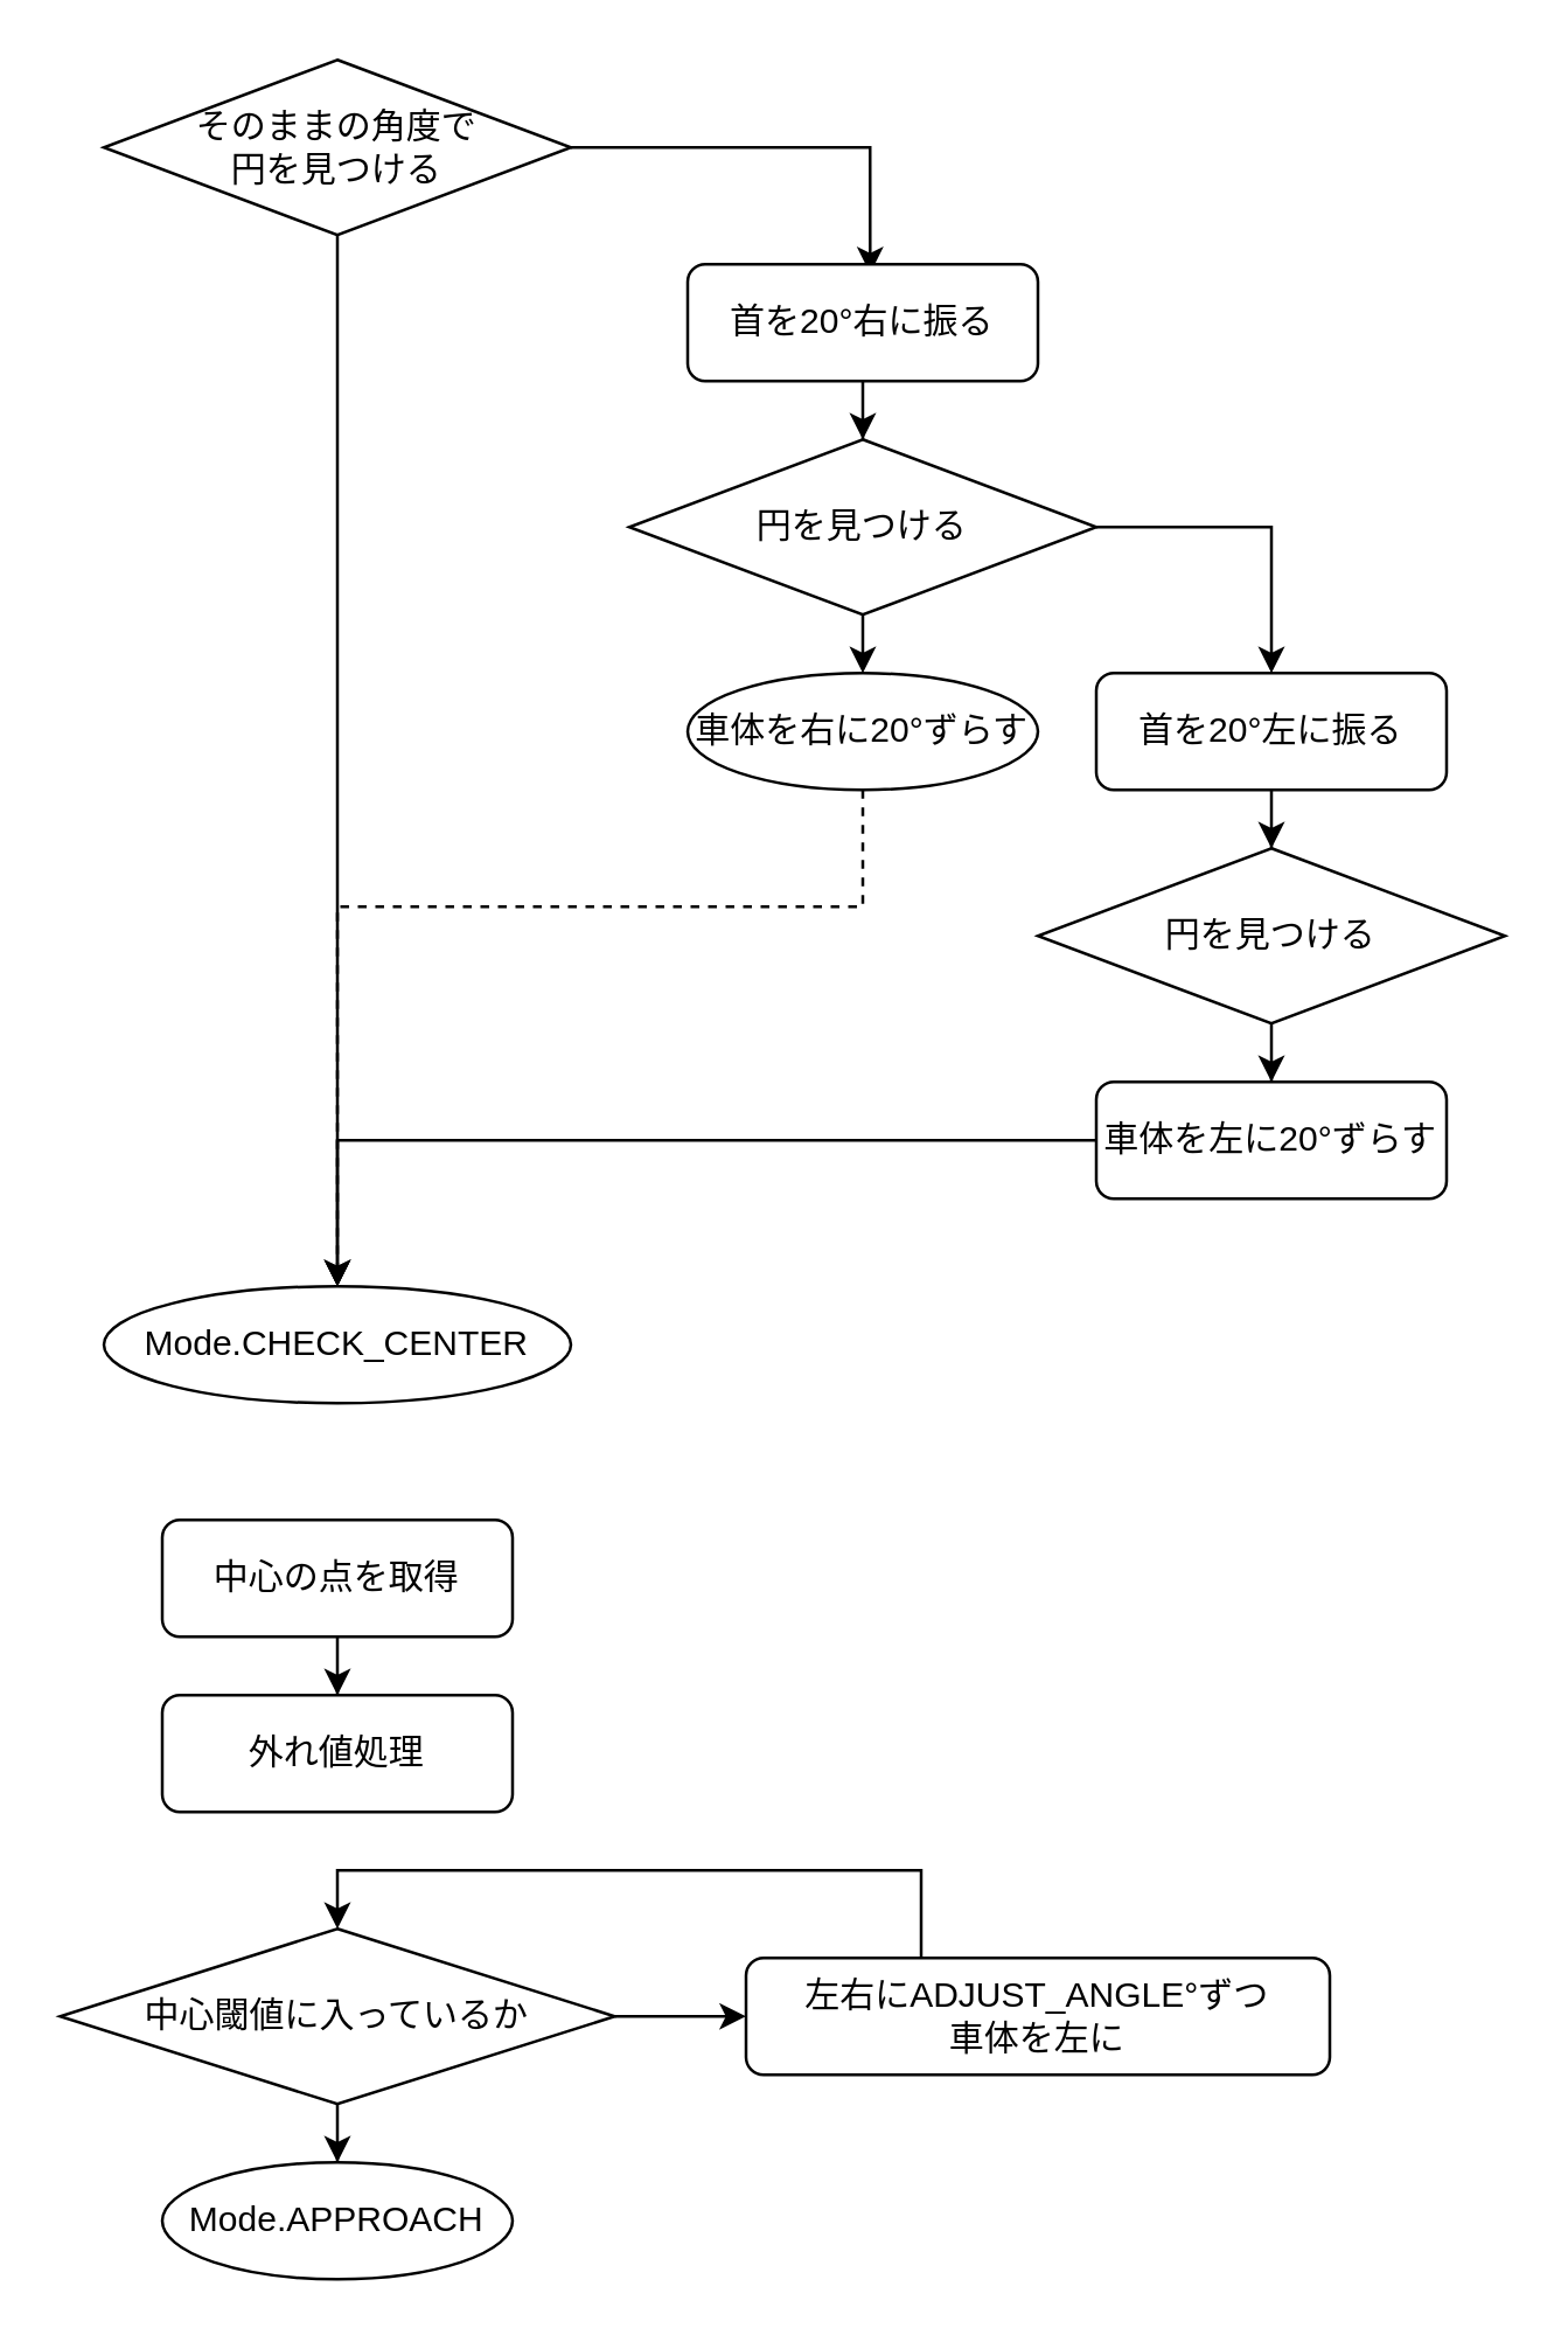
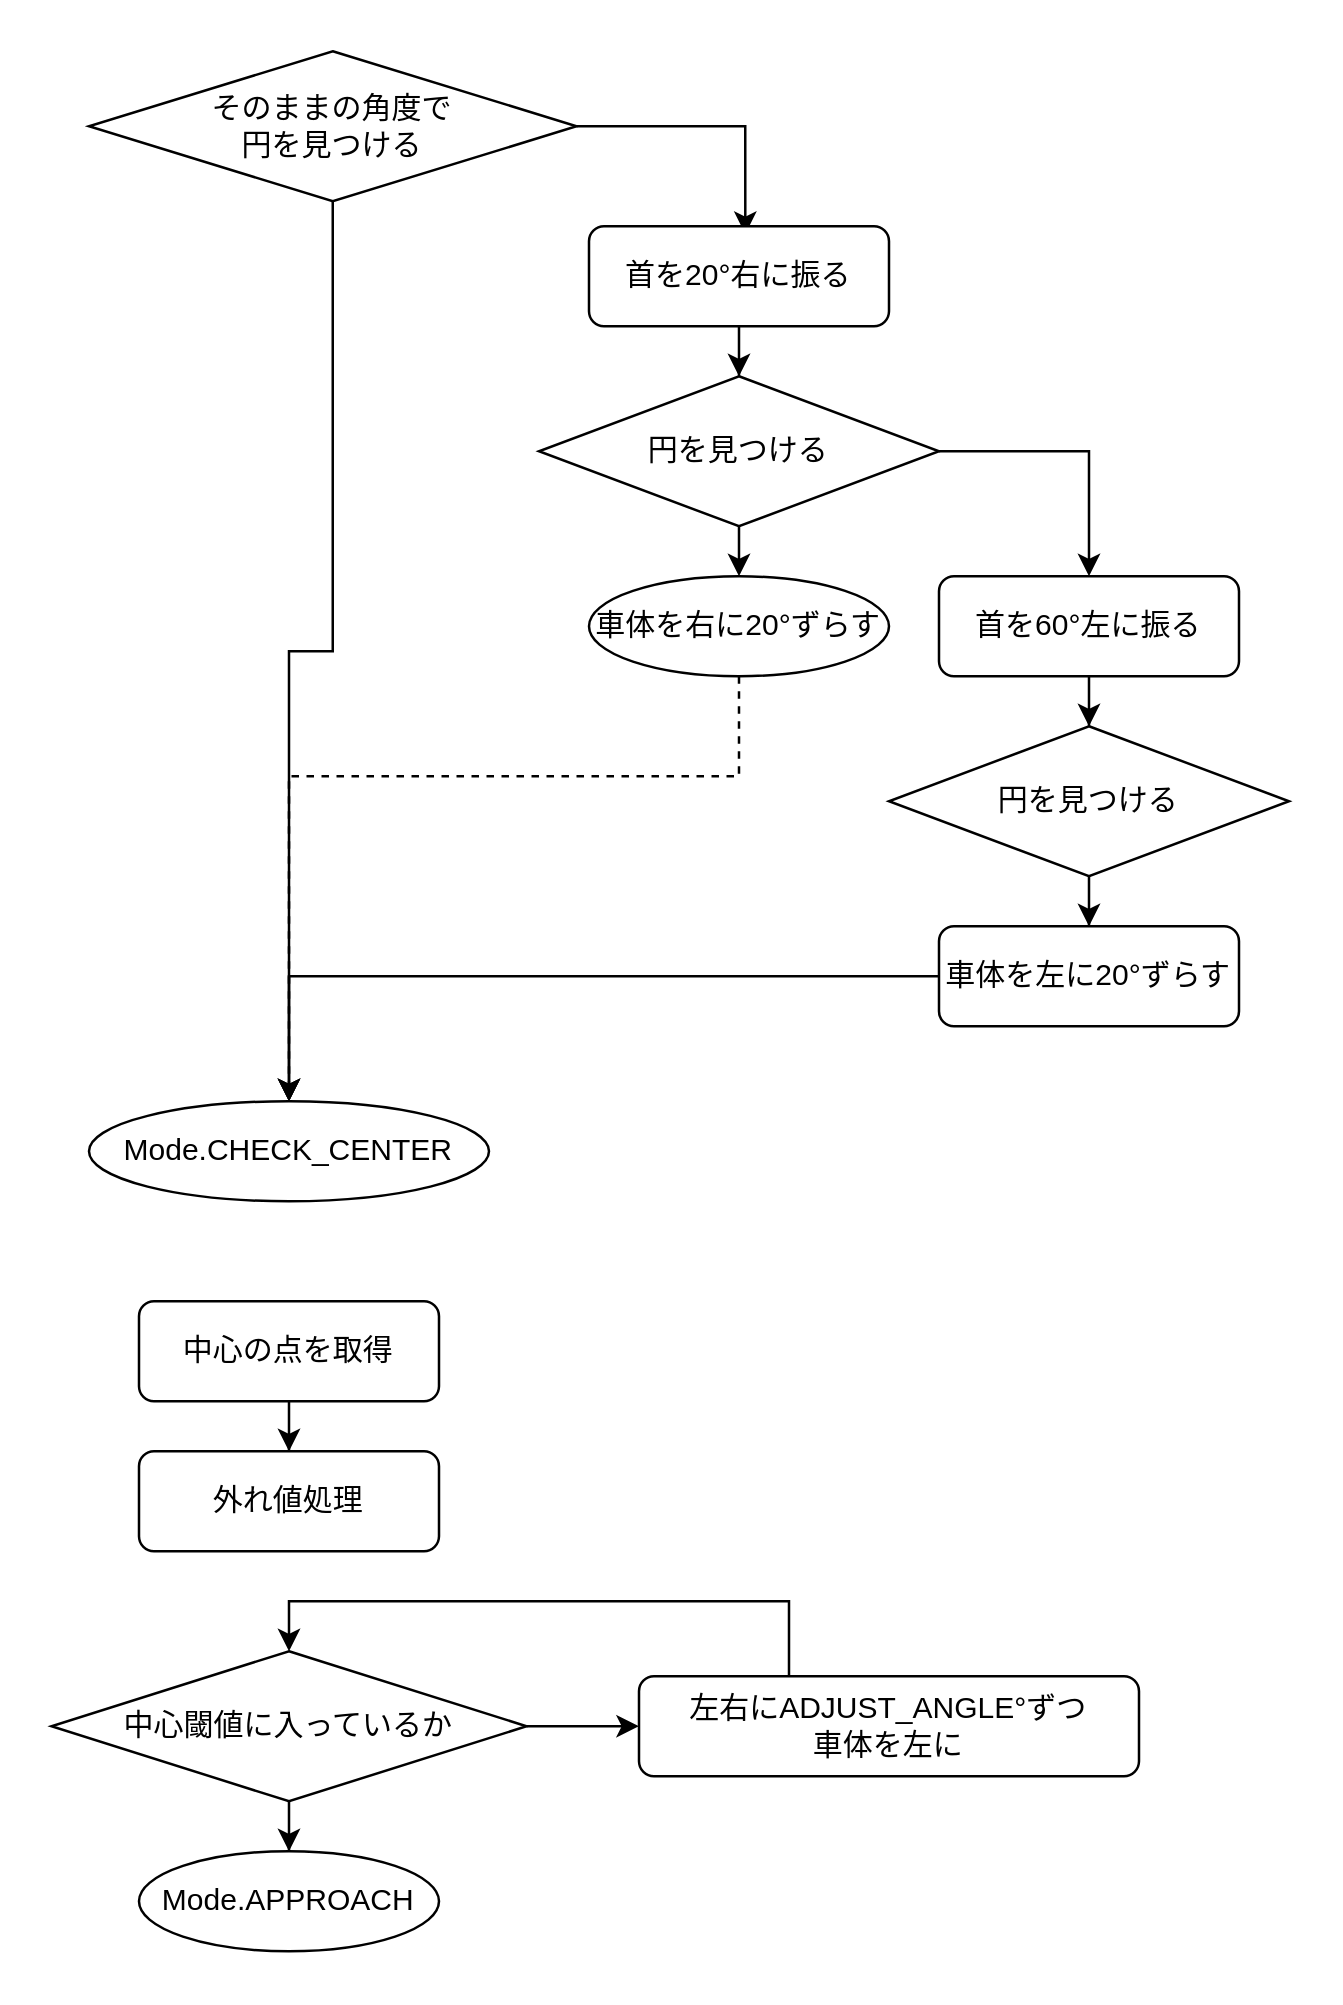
- <mxCell id="4" value="そのままの角度で&lt;br&gt;円を見つける" style="rhombus;whiteSpace=wrap;html=1;" parent="1" vertex="1"><mxGeometry x="35" y="20" width="160" height="60" as="geometry" /></mxCell>
+ <mxCell id="4" value="そのままの角度で&lt;br&gt;円を見つける" style="rhombus;whiteSpace=wrap;html=1;" parent="1" vertex="1"><mxGeometry x="35" y="20" width="195" height="60" as="geometry" /></mxCell>
- <mxCell id="11" value="首を20°左に振る" style="rounded=1;whiteSpace=wrap;html=1;" parent="1" vertex="1"><mxGeometry x="375" y="230" width="120" height="40" as="geometry" /></mxCell>
+ <mxCell id="11" value="首を60°左に振る" style="rounded=1;whiteSpace=wrap;html=1;" parent="1" vertex="1"><mxGeometry x="375" y="230" width="120" height="40" as="geometry" /></mxCell>
